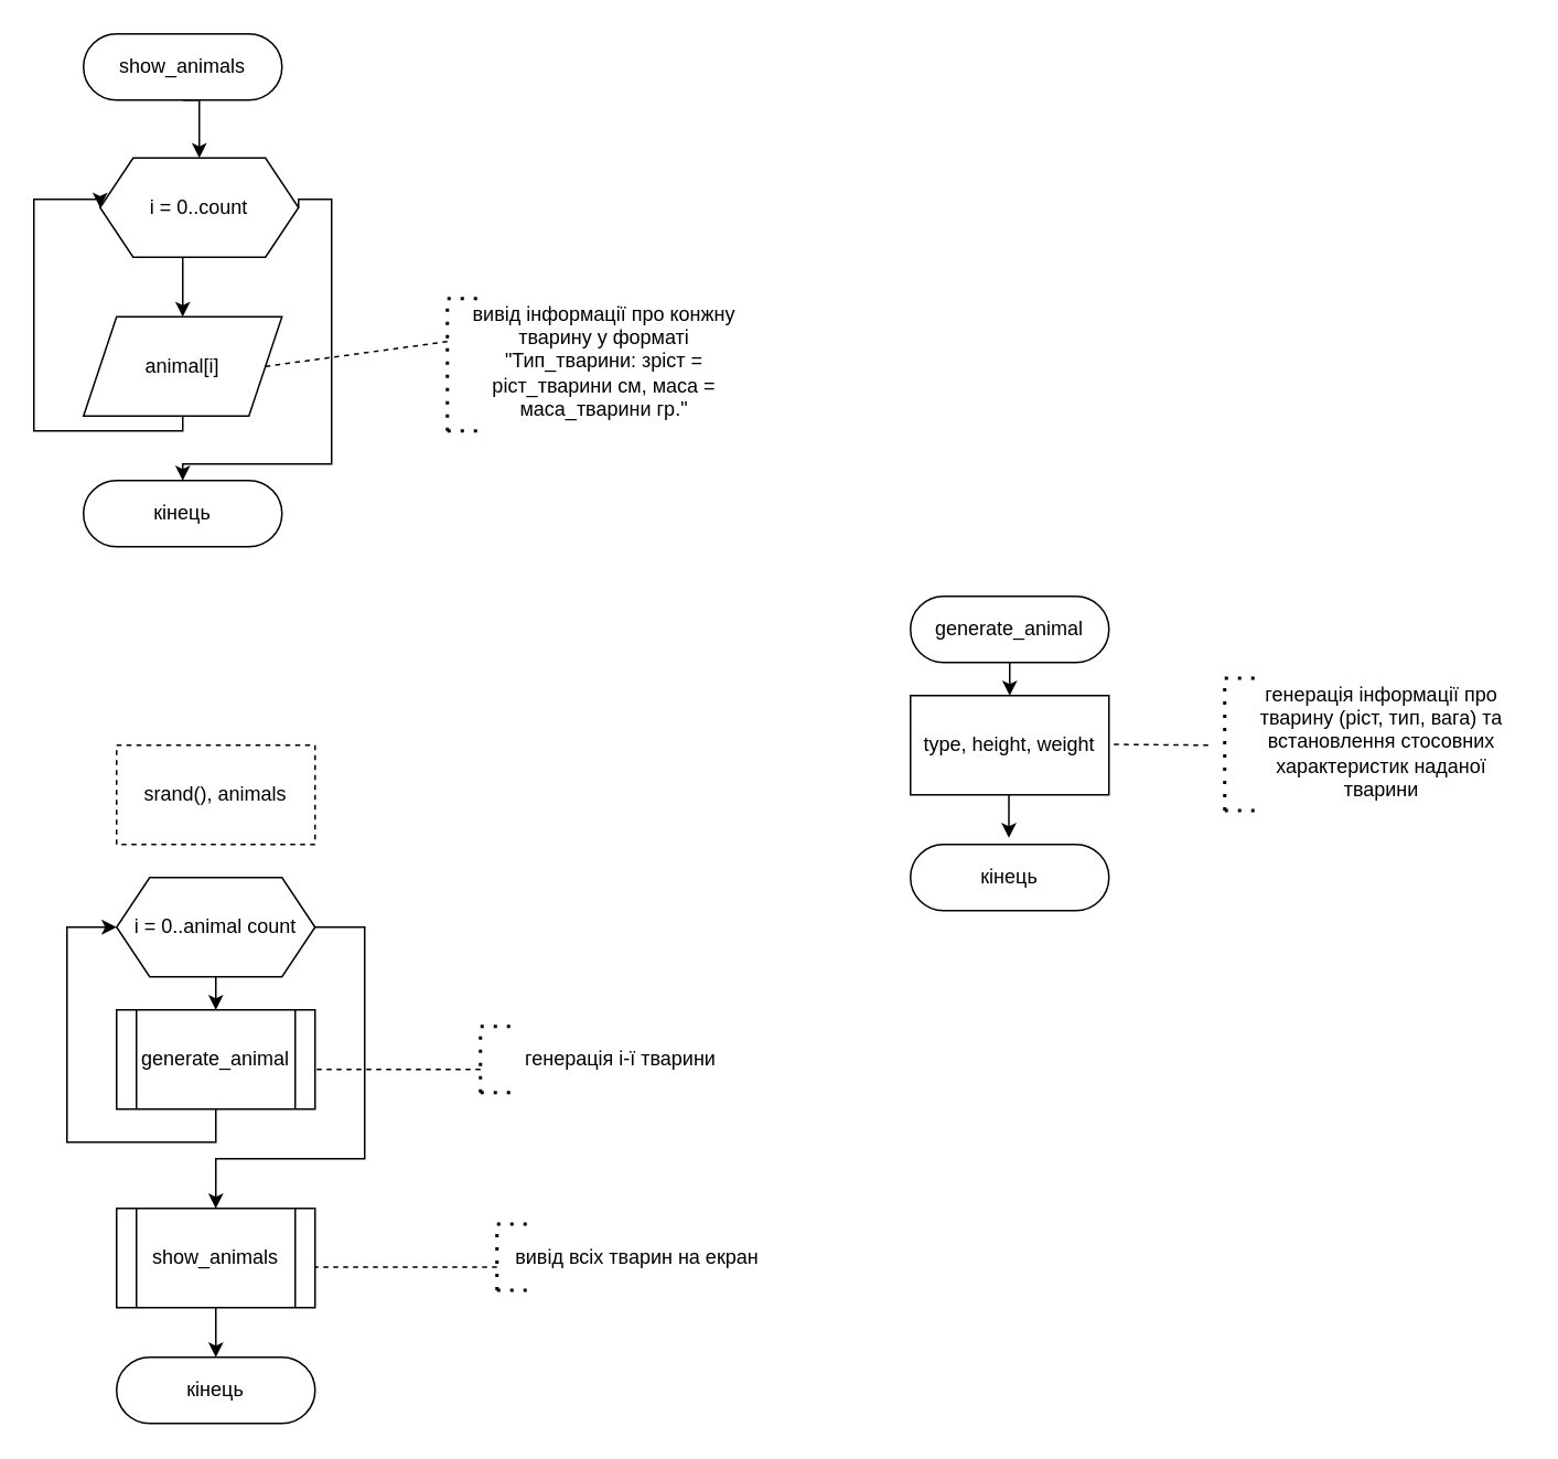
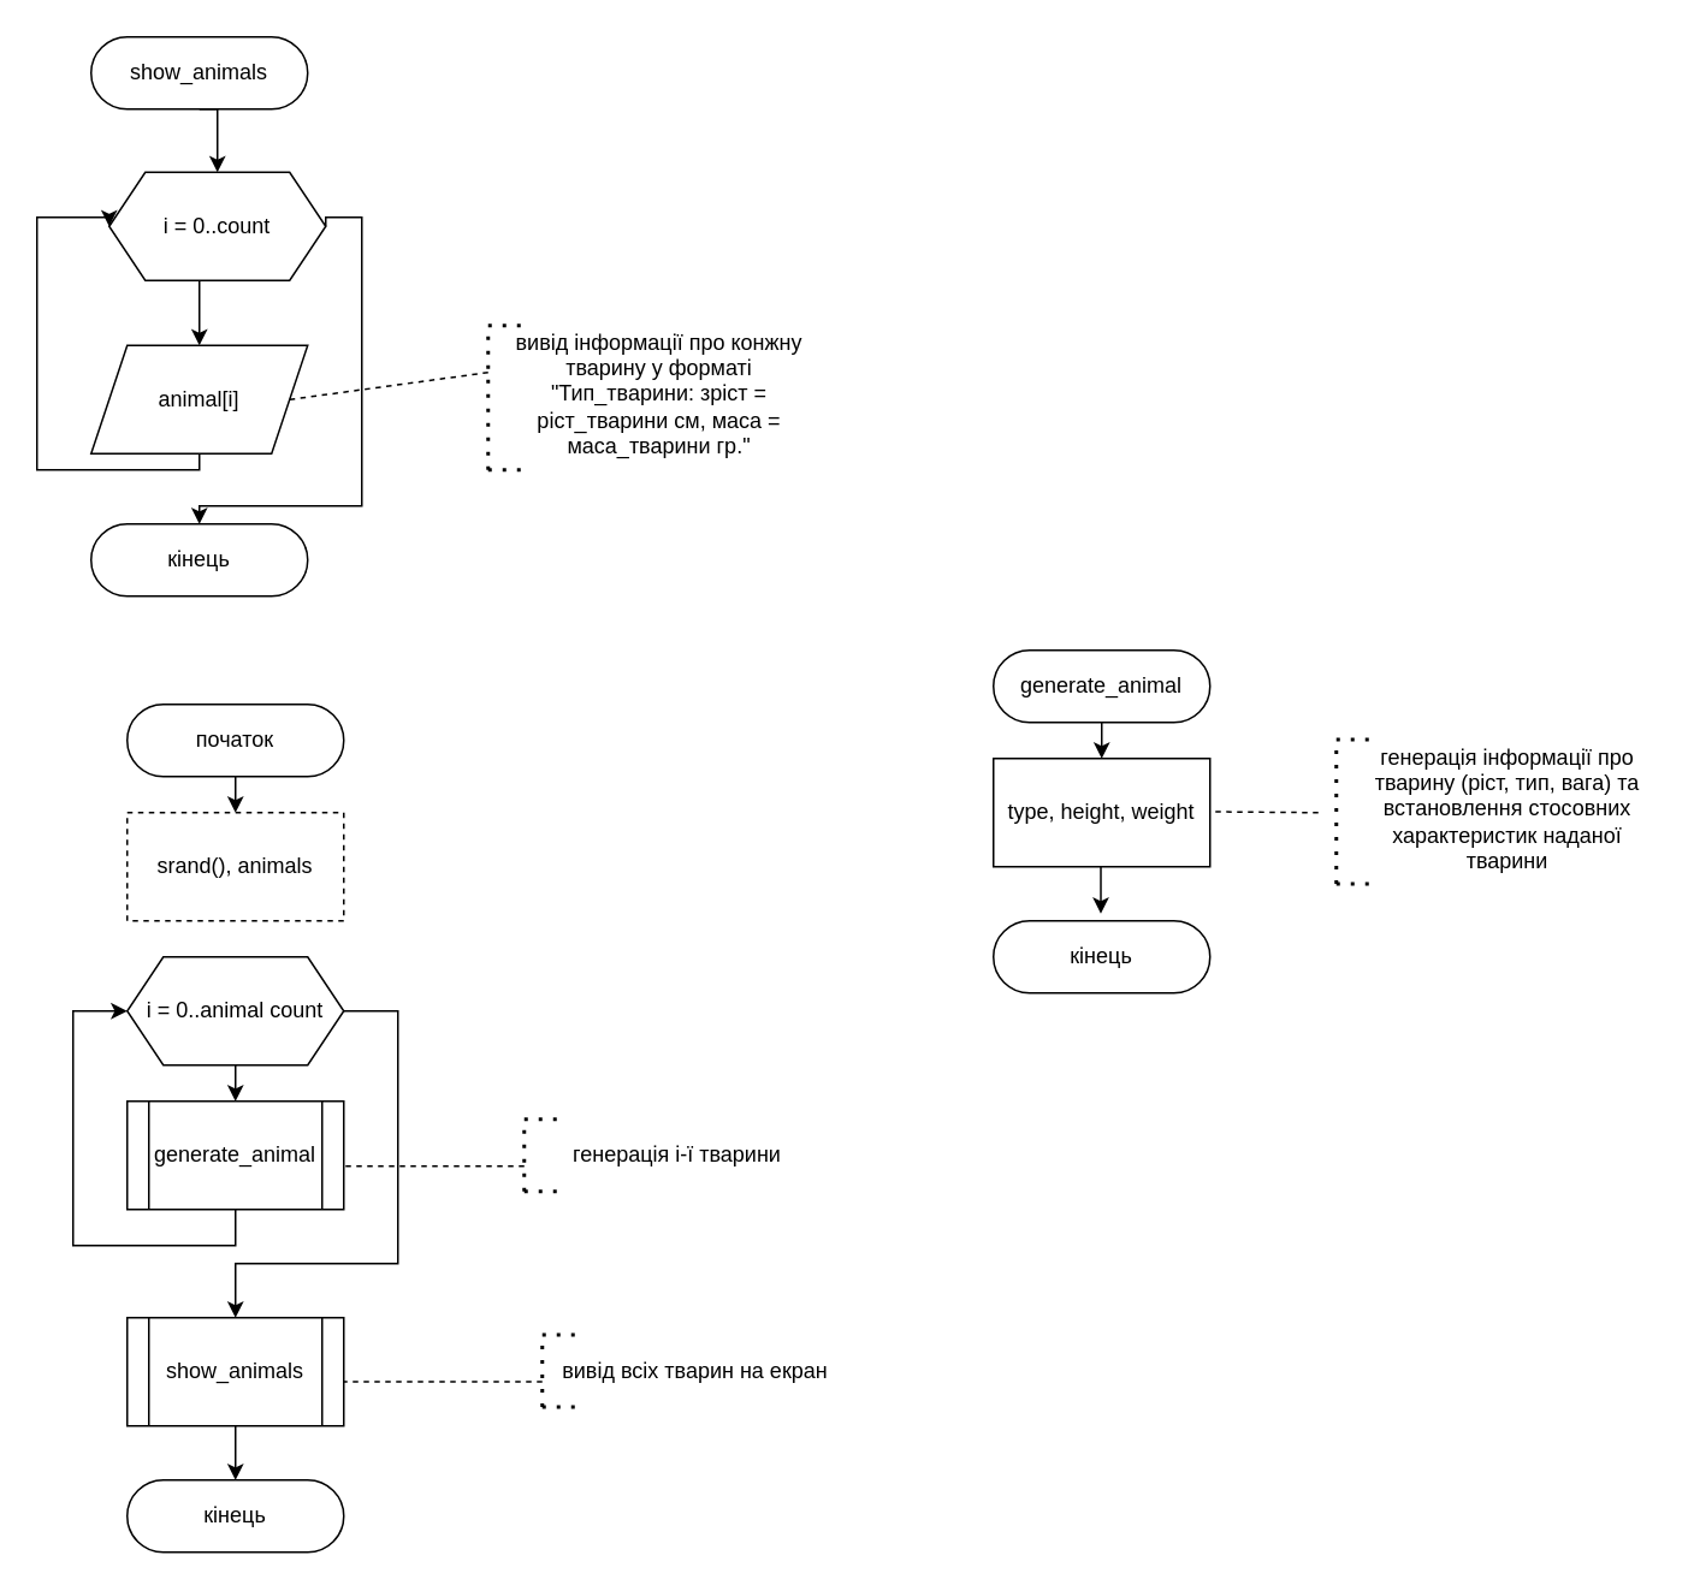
+ <mxCell id="16" value="початок" style="rounded=1;whiteSpace=wrap;html=1;arcSize=50;" vertex="1" parent="1"><mxGeometry x="70" y="390" width="120" height="40" as="geometry" /></mxCell>
+ <mxCell id="15" style="edgeStyle=orthogonalEdgeStyle;rounded=0;orthogonalLoop=1;jettySize=auto;html=1;exitX=0.5;exitY=1;exitDx=0;exitDy=0;entryX=0.5;entryY=0;entryDx=0;entryDy=0;" edge="1" parent="1" source="16" target="27"><mxGeometry relative="1" as="geometry" /></mxCell>
